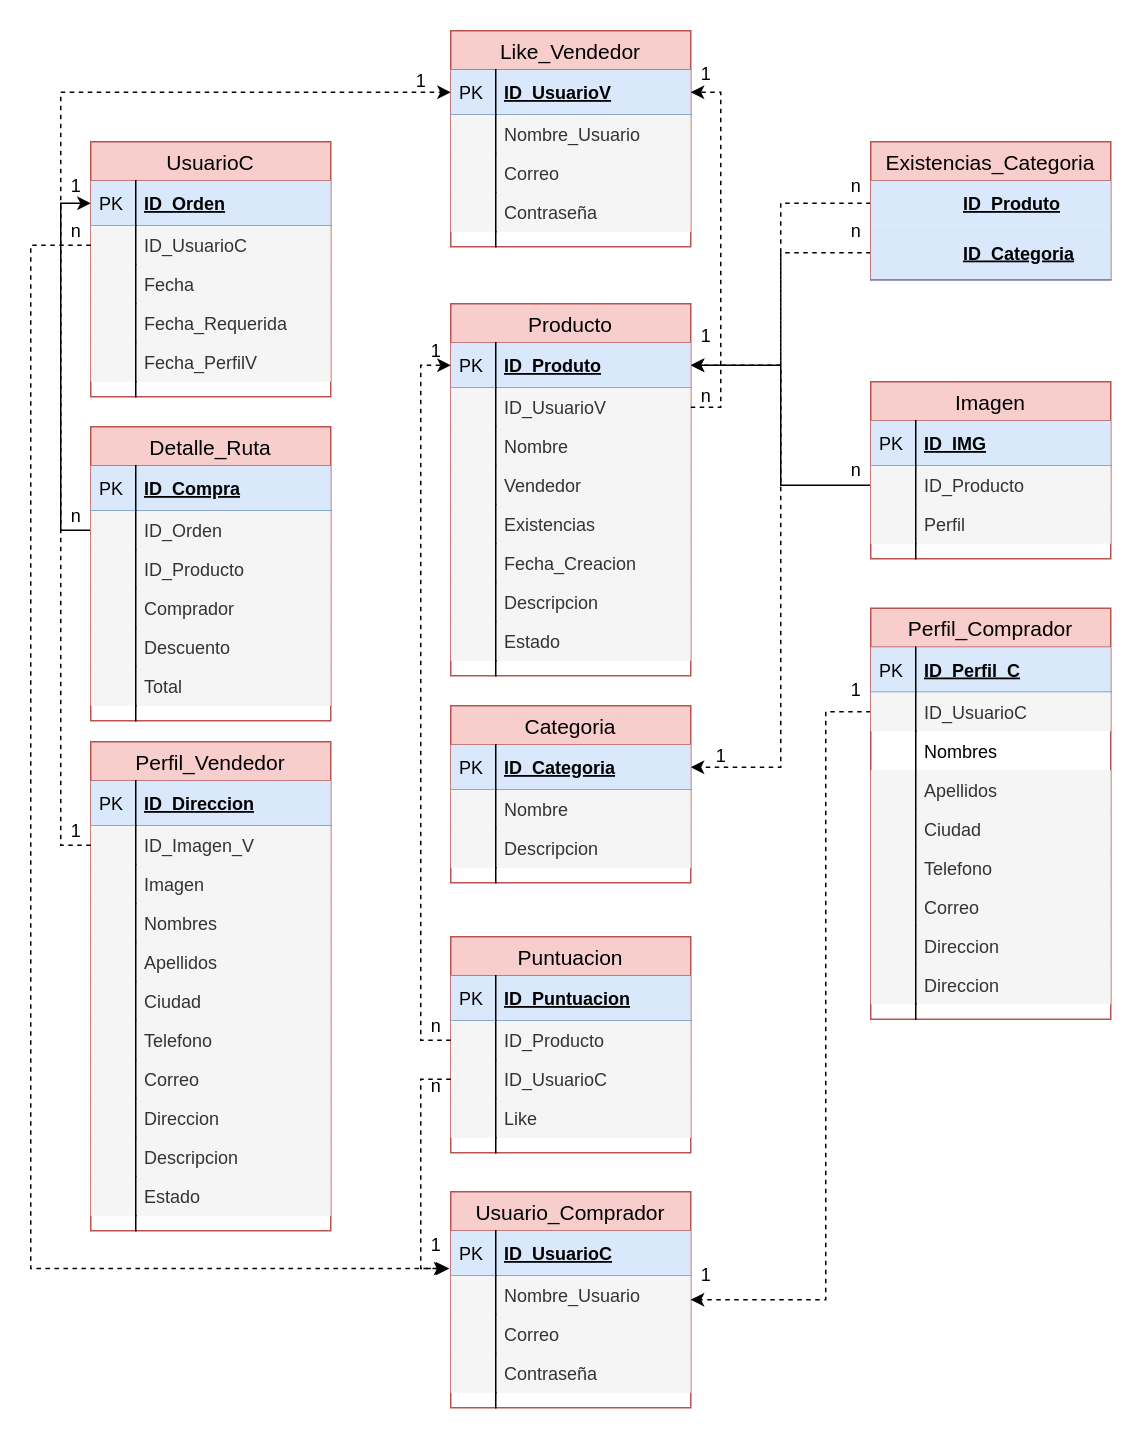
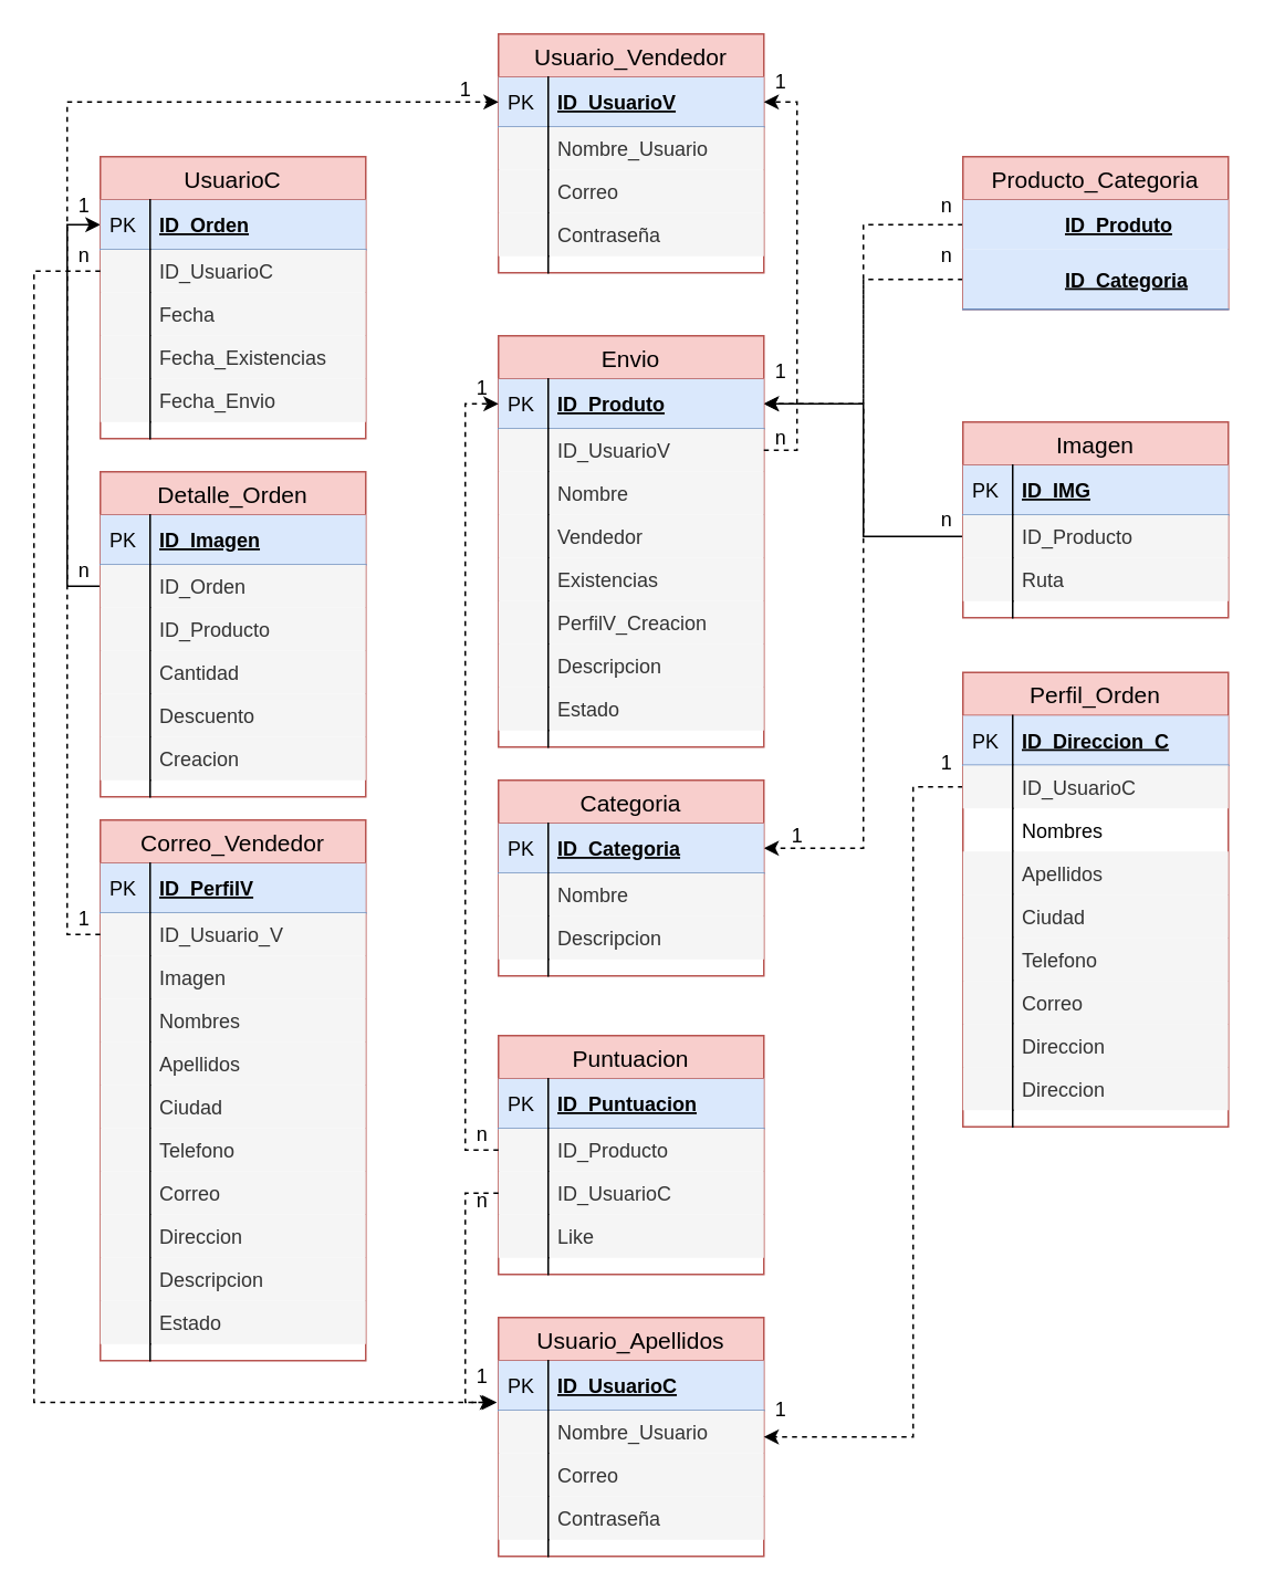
- <mxCell id="3" value="Like_Vendedor" style="swimlane;fontStyle=0;childLayout=stackLayout;horizontal=1;startSize=26;horizontalStack=0;resizeParent=1;resizeParentMax=0;resizeLast=0;collapsible=1;marginBottom=0;align=center;fontSize=14;fillColor=#f8cecc;strokeColor=#b85450;" parent="1" vertex="1"><mxGeometry x="300" y="20" width="160" height="144" as="geometry" /></mxCell>
+ <mxCell id="3" value="Usuario_Vendedor" style="swimlane;fontStyle=0;childLayout=stackLayout;horizontal=1;startSize=26;horizontalStack=0;resizeParent=1;resizeParentMax=0;resizeLast=0;collapsible=1;marginBottom=0;align=center;fontSize=14;fillColor=#f8cecc;strokeColor=#b85450;" parent="1" vertex="1"><mxGeometry x="300" y="20" width="160" height="144" as="geometry" /></mxCell>
- <mxCell id="44" value="Existencias_Categoria" style="swimlane;fontStyle=0;childLayout=stackLayout;horizontal=1;startSize=26;horizontalStack=0;resizeParent=1;resizeParentMax=0;resizeLast=0;collapsible=1;marginBottom=0;align=center;fontSize=14;fillColor=#f8cecc;strokeColor=#b85450;" parent="1" vertex="1"><mxGeometry x="580" y="94" width="160" height="92" as="geometry" /></mxCell>
+ <mxCell id="44" value="Producto_Categoria" style="swimlane;fontStyle=0;childLayout=stackLayout;horizontal=1;startSize=26;horizontalStack=0;resizeParent=1;resizeParentMax=0;resizeLast=0;collapsible=1;marginBottom=0;align=center;fontSize=14;fillColor=#f8cecc;strokeColor=#b85450;" parent="1" vertex="1"><mxGeometry x="580" y="94" width="160" height="92" as="geometry" /></mxCell>
- <mxCell id="21" value="Fecha_Requerida&#10;" style="shape=partialRectangle;top=0;left=0;right=0;bottom=0;align=left;verticalAlign=top;fillColor=#f5f5f5;spacingLeft=34;spacingRight=4;overflow=hidden;rotatable=0;points=[[0,0.5],[1,0.5]];portConstraint=eastwest;dropTarget=0;fontSize=12;strokeColor=#666666;fontColor=#333333;" vertex="1" parent="14"><mxGeometry y="108" width="160" height="26" as="geometry" /></mxCell>
+ <mxCell id="21" value="Fecha_Existencias&#10;" style="shape=partialRectangle;top=0;left=0;right=0;bottom=0;align=left;verticalAlign=top;fillColor=#f5f5f5;spacingLeft=34;spacingRight=4;overflow=hidden;rotatable=0;points=[[0,0.5],[1,0.5]];portConstraint=eastwest;dropTarget=0;fontSize=12;strokeColor=#666666;fontColor=#333333;" vertex="1" parent="14"><mxGeometry y="108" width="160" height="26" as="geometry" /></mxCell>
- <mxCell id="86" value="Producto" style="swimlane;fontStyle=0;childLayout=stackLayout;horizontal=1;startSize=26;horizontalStack=0;resizeParent=1;resizeParentMax=0;resizeLast=0;collapsible=1;marginBottom=0;align=center;fontSize=14;fillColor=#f8cecc;strokeColor=#b85450;" parent="1" vertex="1"><mxGeometry x="300" y="202" width="160" height="248" as="geometry" /></mxCell>
+ <mxCell id="86" value="Envio" style="swimlane;fontStyle=0;childLayout=stackLayout;horizontal=1;startSize=26;horizontalStack=0;resizeParent=1;resizeParentMax=0;resizeLast=0;collapsible=1;marginBottom=0;align=center;fontSize=14;fillColor=#f8cecc;strokeColor=#b85450;" parent="1" vertex="1"><mxGeometry x="300" y="202" width="160" height="248" as="geometry" /></mxCell>
- <mxCell id="23" value="Fecha_PerfilV" style="shape=partialRectangle;top=0;left=0;right=0;bottom=0;align=left;verticalAlign=top;fillColor=#f5f5f5;spacingLeft=34;spacingRight=4;overflow=hidden;rotatable=0;points=[[0,0.5],[1,0.5]];portConstraint=eastwest;dropTarget=0;fontSize=12;strokeColor=#666666;fontColor=#333333;" vertex="1" parent="14"><mxGeometry y="134" width="160" height="26" as="geometry" /></mxCell>
+ <mxCell id="23" value="Fecha_Envio" style="shape=partialRectangle;top=0;left=0;right=0;bottom=0;align=left;verticalAlign=top;fillColor=#f5f5f5;spacingLeft=34;spacingRight=4;overflow=hidden;rotatable=0;points=[[0,0.5],[1,0.5]];portConstraint=eastwest;dropTarget=0;fontSize=12;strokeColor=#666666;fontColor=#333333;" vertex="1" parent="14"><mxGeometry y="134" width="160" height="26" as="geometry" /></mxCell>
- <mxCell id="29" value="Detalle_Ruta" style="swimlane;fontStyle=0;childLayout=stackLayout;horizontal=1;startSize=26;horizontalStack=0;resizeParent=1;resizeParentMax=0;resizeLast=0;collapsible=1;marginBottom=0;align=center;fontSize=14;fillColor=#f8cecc;strokeColor=#b85450;" parent="1" vertex="1"><mxGeometry x="60" y="284" width="160" height="196" as="geometry" /></mxCell>
+ <mxCell id="29" value="Detalle_Orden" style="swimlane;fontStyle=0;childLayout=stackLayout;horizontal=1;startSize=26;horizontalStack=0;resizeParent=1;resizeParentMax=0;resizeLast=0;collapsible=1;marginBottom=0;align=center;fontSize=14;fillColor=#f8cecc;strokeColor=#b85450;" parent="1" vertex="1"><mxGeometry x="60" y="284" width="160" height="196" as="geometry" /></mxCell>
- <mxCell id="30" value="ID_Compra" style="shape=partialRectangle;top=0;left=0;right=0;bottom=1;align=left;verticalAlign=middle;fillColor=#dae8fc;spacingLeft=34;spacingRight=4;overflow=hidden;rotatable=0;points=[[0,0.5],[1,0.5]];portConstraint=eastwest;dropTarget=0;fontStyle=5;fontSize=12;strokeColor=#6c8ebf;" parent="29" vertex="1"><mxGeometry y="26" width="160" height="30" as="geometry" /></mxCell>
+ <mxCell id="30" value="ID_Imagen" style="shape=partialRectangle;top=0;left=0;right=0;bottom=1;align=left;verticalAlign=middle;fillColor=#dae8fc;spacingLeft=34;spacingRight=4;overflow=hidden;rotatable=0;points=[[0,0.5],[1,0.5]];portConstraint=eastwest;dropTarget=0;fontStyle=5;fontSize=12;strokeColor=#6c8ebf;" parent="29" vertex="1"><mxGeometry y="26" width="160" height="30" as="geometry" /></mxCell>
- <mxCell id="111" value="Perfil" style="shape=partialRectangle;top=0;left=0;right=0;bottom=0;align=left;verticalAlign=top;fillColor=#f5f5f5;spacingLeft=34;spacingRight=4;overflow=hidden;rotatable=0;points=[[0,0.5],[1,0.5]];portConstraint=eastwest;dropTarget=0;fontSize=12;strokeColor=#666666;fontColor=#333333;" vertex="1" parent="106"><mxGeometry y="82" width="160" height="26" as="geometry" /></mxCell>
+ <mxCell id="111" value="Ruta" style="shape=partialRectangle;top=0;left=0;right=0;bottom=0;align=left;verticalAlign=top;fillColor=#f5f5f5;spacingLeft=34;spacingRight=4;overflow=hidden;rotatable=0;points=[[0,0.5],[1,0.5]];portConstraint=eastwest;dropTarget=0;fontSize=12;strokeColor=#666666;fontColor=#333333;" vertex="1" parent="106"><mxGeometry y="82" width="160" height="26" as="geometry" /></mxCell>
- <mxCell id="97" value="Fecha_Creacion" style="shape=partialRectangle;top=0;left=0;right=0;bottom=0;align=left;verticalAlign=top;fillColor=#f5f5f5;spacingLeft=34;spacingRight=4;overflow=hidden;rotatable=0;points=[[0,0.5],[1,0.5]];portConstraint=eastwest;dropTarget=0;fontSize=12;strokeColor=#666666;fontColor=#333333;" parent="86" vertex="1"><mxGeometry y="160" width="160" height="26" as="geometry" /></mxCell>
+ <mxCell id="97" value="PerfilV_Creacion" style="shape=partialRectangle;top=0;left=0;right=0;bottom=0;align=left;verticalAlign=top;fillColor=#f5f5f5;spacingLeft=34;spacingRight=4;overflow=hidden;rotatable=0;points=[[0,0.5],[1,0.5]];portConstraint=eastwest;dropTarget=0;fontSize=12;strokeColor=#666666;fontColor=#333333;" parent="86" vertex="1"><mxGeometry y="160" width="160" height="26" as="geometry" /></mxCell>
- <mxCell id="36" value="Comprador" style="shape=partialRectangle;top=0;left=0;right=0;bottom=0;align=left;verticalAlign=top;fillColor=#f5f5f5;spacingLeft=34;spacingRight=4;overflow=hidden;rotatable=0;points=[[0,0.5],[1,0.5]];portConstraint=eastwest;dropTarget=0;fontSize=12;strokeColor=#666666;fontColor=#333333;" vertex="1" parent="29"><mxGeometry y="108" width="160" height="26" as="geometry" /></mxCell>
+ <mxCell id="36" value="Cantidad" style="shape=partialRectangle;top=0;left=0;right=0;bottom=0;align=left;verticalAlign=top;fillColor=#f5f5f5;spacingLeft=34;spacingRight=4;overflow=hidden;rotatable=0;points=[[0,0.5],[1,0.5]];portConstraint=eastwest;dropTarget=0;fontSize=12;strokeColor=#666666;fontColor=#333333;" vertex="1" parent="29"><mxGeometry y="108" width="160" height="26" as="geometry" /></mxCell>
- <mxCell id="156" value="Perfil_Comprador" style="swimlane;fontStyle=0;childLayout=stackLayout;horizontal=1;startSize=26;horizontalStack=0;resizeParent=1;resizeParentMax=0;resizeLast=0;collapsible=1;marginBottom=0;align=center;fontSize=14;fillColor=#f8cecc;strokeColor=#b85450;" vertex="1" parent="1"><mxGeometry x="580" y="405" width="160" height="274" as="geometry" /></mxCell>
+ <mxCell id="156" value="Perfil_Orden" style="swimlane;fontStyle=0;childLayout=stackLayout;horizontal=1;startSize=26;horizontalStack=0;resizeParent=1;resizeParentMax=0;resizeLast=0;collapsible=1;marginBottom=0;align=center;fontSize=14;fillColor=#f8cecc;strokeColor=#b85450;" vertex="1" parent="1"><mxGeometry x="580" y="405" width="160" height="274" as="geometry" /></mxCell>
- <mxCell id="157" value="ID_Perfil_C" style="shape=partialRectangle;top=0;left=0;right=0;bottom=1;align=left;verticalAlign=middle;fillColor=#dae8fc;spacingLeft=34;spacingRight=4;overflow=hidden;rotatable=0;points=[[0,0.5],[1,0.5]];portConstraint=eastwest;dropTarget=0;fontStyle=5;fontSize=12;strokeColor=#6c8ebf;" vertex="1" parent="156"><mxGeometry y="26" width="160" height="30" as="geometry" /></mxCell>
+ <mxCell id="157" value="ID_Direccion_C" style="shape=partialRectangle;top=0;left=0;right=0;bottom=1;align=left;verticalAlign=middle;fillColor=#dae8fc;spacingLeft=34;spacingRight=4;overflow=hidden;rotatable=0;points=[[0,0.5],[1,0.5]];portConstraint=eastwest;dropTarget=0;fontStyle=5;fontSize=12;strokeColor=#6c8ebf;" vertex="1" parent="156"><mxGeometry y="26" width="160" height="30" as="geometry" /></mxCell>
- <mxCell id="40" value="Total" style="shape=partialRectangle;top=0;left=0;right=0;bottom=0;align=left;verticalAlign=top;fillColor=#f5f5f5;spacingLeft=34;spacingRight=4;overflow=hidden;rotatable=0;points=[[0,0.5],[1,0.5]];portConstraint=eastwest;dropTarget=0;fontSize=12;strokeColor=#666666;fontColor=#333333;" parent="29" vertex="1"><mxGeometry y="160" width="160" height="26" as="geometry" /></mxCell>
+ <mxCell id="40" value="Creacion" style="shape=partialRectangle;top=0;left=0;right=0;bottom=0;align=left;verticalAlign=top;fillColor=#f5f5f5;spacingLeft=34;spacingRight=4;overflow=hidden;rotatable=0;points=[[0,0.5],[1,0.5]];portConstraint=eastwest;dropTarget=0;fontSize=12;strokeColor=#666666;fontColor=#333333;" parent="29" vertex="1"><mxGeometry y="160" width="160" height="26" as="geometry" /></mxCell>
- <mxCell id="47" value="Perfil_Vendedor" style="swimlane;fontStyle=0;childLayout=stackLayout;horizontal=1;startSize=26;horizontalStack=0;resizeParent=1;resizeParentMax=0;resizeLast=0;collapsible=1;marginBottom=0;align=center;fontSize=14;fillColor=#f8cecc;strokeColor=#b85450;" parent="1" vertex="1"><mxGeometry x="60" y="494" width="160" height="326" as="geometry" /></mxCell>
+ <mxCell id="47" value="Correo_Vendedor" style="swimlane;fontStyle=0;childLayout=stackLayout;horizontal=1;startSize=26;horizontalStack=0;resizeParent=1;resizeParentMax=0;resizeLast=0;collapsible=1;marginBottom=0;align=center;fontSize=14;fillColor=#f8cecc;strokeColor=#b85450;" parent="1" vertex="1"><mxGeometry x="60" y="494" width="160" height="326" as="geometry" /></mxCell>
- <mxCell id="48" value="ID_Direccion" style="shape=partialRectangle;top=0;left=0;right=0;bottom=1;align=left;verticalAlign=middle;fillColor=#dae8fc;spacingLeft=34;spacingRight=4;overflow=hidden;rotatable=0;points=[[0,0.5],[1,0.5]];portConstraint=eastwest;dropTarget=0;fontStyle=5;fontSize=12;strokeColor=#6c8ebf;" parent="47" vertex="1"><mxGeometry y="26" width="160" height="30" as="geometry" /></mxCell>
+ <mxCell id="48" value="ID_PerfilV" style="shape=partialRectangle;top=0;left=0;right=0;bottom=1;align=left;verticalAlign=middle;fillColor=#dae8fc;spacingLeft=34;spacingRight=4;overflow=hidden;rotatable=0;points=[[0,0.5],[1,0.5]];portConstraint=eastwest;dropTarget=0;fontStyle=5;fontSize=12;strokeColor=#6c8ebf;" parent="47" vertex="1"><mxGeometry y="26" width="160" height="30" as="geometry" /></mxCell>
- <mxCell id="50" value="ID_Imagen_V" style="shape=partialRectangle;top=0;left=0;right=0;bottom=0;align=left;verticalAlign=top;fillColor=#f5f5f5;spacingLeft=34;spacingRight=4;overflow=hidden;rotatable=0;points=[[0,0.5],[1,0.5]];portConstraint=eastwest;dropTarget=0;fontSize=12;strokeColor=#666666;fontColor=#333333;" parent="47" vertex="1"><mxGeometry y="56" width="160" height="26" as="geometry" /></mxCell>
+ <mxCell id="50" value="ID_Usuario_V" style="shape=partialRectangle;top=0;left=0;right=0;bottom=0;align=left;verticalAlign=top;fillColor=#f5f5f5;spacingLeft=34;spacingRight=4;overflow=hidden;rotatable=0;points=[[0,0.5],[1,0.5]];portConstraint=eastwest;dropTarget=0;fontSize=12;strokeColor=#666666;fontColor=#333333;" parent="47" vertex="1"><mxGeometry y="56" width="160" height="26" as="geometry" /></mxCell>
- <mxCell id="116" value="Usuario_Comprador" style="swimlane;fontStyle=0;childLayout=stackLayout;horizontal=1;startSize=26;horizontalStack=0;resizeParent=1;resizeParentMax=0;resizeLast=0;collapsible=1;marginBottom=0;align=center;fontSize=14;fillColor=#f8cecc;strokeColor=#b85450;" vertex="1" parent="1"><mxGeometry x="300" y="794" width="160" height="144" as="geometry" /></mxCell>
+ <mxCell id="116" value="Usuario_Apellidos" style="swimlane;fontStyle=0;childLayout=stackLayout;horizontal=1;startSize=26;horizontalStack=0;resizeParent=1;resizeParentMax=0;resizeLast=0;collapsible=1;marginBottom=0;align=center;fontSize=14;fillColor=#f8cecc;strokeColor=#b85450;" vertex="1" parent="1"><mxGeometry x="300" y="794" width="160" height="144" as="geometry" /></mxCell>
